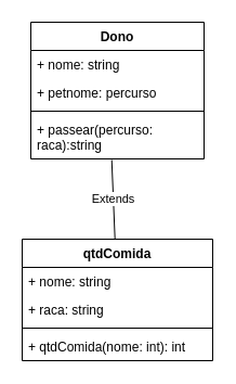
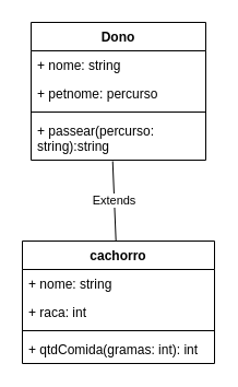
- <mxCell id="6" value="+ passear(percurso: raca):string" style="text;strokeColor=none;fillColor=none;align=left;verticalAlign=top;spacingLeft=4;spacingRight=4;overflow=hidden;rotatable=0;points=[[0,0.5],[1,0.5]];portConstraint=eastwest;whiteSpace=wrap;html=1;" vertex="1" parent="2"><mxGeometry y="86" width="160" height="40" as="geometry" /></mxCell>
+ <mxCell id="6" value="+ passear(percurso: string):string" style="text;strokeColor=none;fillColor=none;align=left;verticalAlign=top;spacingLeft=4;spacingRight=4;overflow=hidden;rotatable=0;points=[[0,0.5],[1,0.5]];portConstraint=eastwest;whiteSpace=wrap;html=1;" vertex="1" parent="2"><mxGeometry y="86" width="160" height="40" as="geometry" /></mxCell>
- <mxCell id="7" value="qtdComida" style="swimlane;fontStyle=1;align=center;verticalAlign=top;childLayout=stackLayout;horizontal=1;startSize=26;horizontalStack=0;resizeParent=1;resizeParentMax=0;resizeLast=0;collapsible=1;marginBottom=0;whiteSpace=wrap;html=1;" vertex="1" parent="1"><mxGeometry x="20" y="220" width="176" height="112" as="geometry" /></mxCell>
+ <mxCell id="7" value="cachorro" style="swimlane;fontStyle=1;align=center;verticalAlign=top;childLayout=stackLayout;horizontal=1;startSize=26;horizontalStack=0;resizeParent=1;resizeParentMax=0;resizeLast=0;collapsible=1;marginBottom=0;whiteSpace=wrap;html=1;" vertex="1" parent="1"><mxGeometry x="20" y="220" width="176" height="112" as="geometry" /></mxCell>
- <mxCell id="9" value="+ raca: string" style="text;strokeColor=none;fillColor=none;align=left;verticalAlign=top;spacingLeft=4;spacingRight=4;overflow=hidden;rotatable=0;points=[[0,0.5],[1,0.5]];portConstraint=eastwest;whiteSpace=wrap;html=1;" vertex="1" parent="7"><mxGeometry y="52" width="176" height="26" as="geometry" /></mxCell>
+ <mxCell id="9" value="+ raca: int" style="text;strokeColor=none;fillColor=none;align=left;verticalAlign=top;spacingLeft=4;spacingRight=4;overflow=hidden;rotatable=0;points=[[0,0.5],[1,0.5]];portConstraint=eastwest;whiteSpace=wrap;html=1;" vertex="1" parent="7"><mxGeometry y="52" width="176" height="26" as="geometry" /></mxCell>
- <mxCell id="11" value="+ qtdComida(nome: int): int" style="text;strokeColor=none;fillColor=none;align=left;verticalAlign=top;spacingLeft=4;spacingRight=4;overflow=hidden;rotatable=0;points=[[0,0.5],[1,0.5]];portConstraint=eastwest;whiteSpace=wrap;html=1;" vertex="1" parent="7"><mxGeometry y="86" width="176" height="26" as="geometry" /></mxCell>
+ <mxCell id="11" value="+ qtdComida(gramas: int): int" style="text;strokeColor=none;fillColor=none;align=left;verticalAlign=top;spacingLeft=4;spacingRight=4;overflow=hidden;rotatable=0;points=[[0,0.5],[1,0.5]];portConstraint=eastwest;whiteSpace=wrap;html=1;" vertex="1" parent="7"><mxGeometry y="86" width="176" height="26" as="geometry" /></mxCell>
